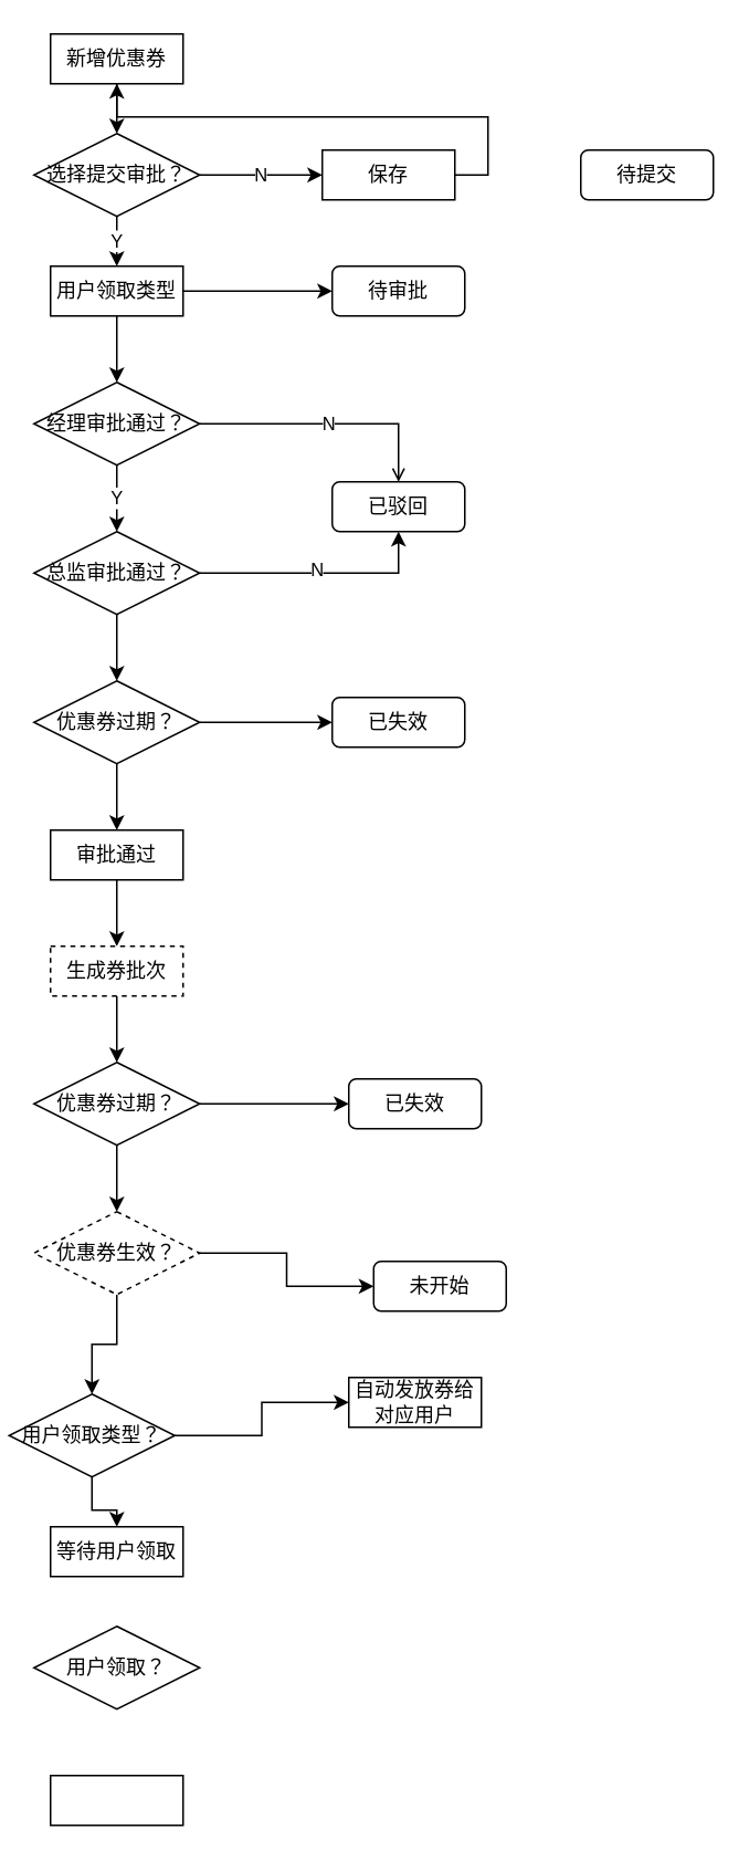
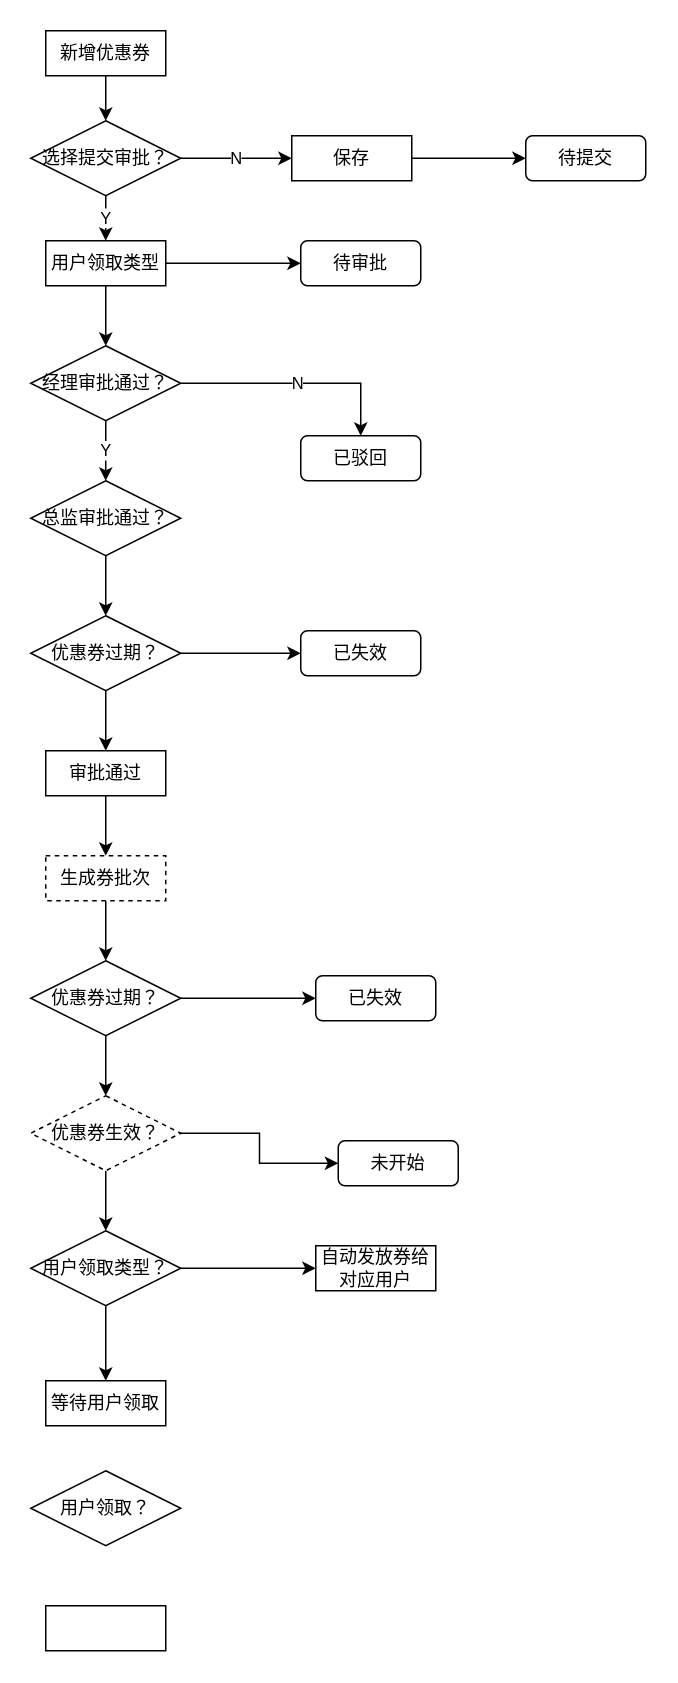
- <mxCell id="19" style="edgeStyle=orthogonalEdgeStyle;rounded=0;orthogonalLoop=1;jettySize=auto;html=1;exitX=1;exitY=0.5;exitDx=0;exitDy=0;" edge="1" parent="1" source="20" target="3"><mxGeometry relative="1" as="geometry" /></mxCell>
+ <mxCell id="19" style="edgeStyle=orthogonalEdgeStyle;rounded=0;orthogonalLoop=1;jettySize=auto;html=1;exitX=1;exitY=0.5;exitDx=0;exitDy=0;entryX=0;entryY=0.5;entryDx=0;entryDy=0;" edge="1" parent="1" source="20" target="11"><mxGeometry relative="1" as="geometry" /></mxCell>
- <mxCell id="13" value="N" style="edgeStyle=orthogonalEdgeStyle;rounded=0;orthogonalLoop=1;jettySize=auto;html=1;exitX=1;exitY=0.5;exitDx=0;exitDy=0;entryX=0.5;entryY=0;entryDx=0;entryDy=0;endArrow=open;" edge="1" parent="1" source="15" target="25"><mxGeometry relative="1" as="geometry" /></mxCell>
+ <mxCell id="13" value="N" style="edgeStyle=orthogonalEdgeStyle;rounded=0;orthogonalLoop=1;jettySize=auto;html=1;exitX=1;exitY=0.5;exitDx=0;exitDy=0;entryX=0.5;entryY=0;entryDx=0;entryDy=0;" edge="1" parent="1" source="15" target="25"><mxGeometry relative="1" as="geometry" /></mxCell>
- <mxCell id="21" style="edgeStyle=orthogonalEdgeStyle;rounded=0;orthogonalLoop=1;jettySize=auto;html=1;exitX=1;exitY=0.5;exitDx=0;exitDy=0;entryX=0.5;entryY=1;entryDx=0;entryDy=0;" edge="1" parent="1" source="24" target="25"><mxGeometry relative="1" as="geometry" /></mxCell>
- <mxCell id="22" value="N" style="edgeLabel;html=1;align=center;verticalAlign=middle;resizable=0;points=[];" vertex="1" connectable="0" parent="21"><mxGeometry x="-0.035" y="3" relative="1" as="geometry"><mxPoint as="offset" /></mxGeometry></mxCell>
- <mxCell id="43" value="用户领取类型？" style="rhombus;whiteSpace=wrap;html=1;" vertex="1" parent="1"><mxGeometry x="5" y="840" width="100" height="50" as="geometry" /></mxCell>
+ <mxCell id="43" value="用户领取类型？" style="rhombus;whiteSpace=wrap;html=1;" vertex="1" parent="1"><mxGeometry x="20" y="820" width="100" height="50" as="geometry" /></mxCell>
